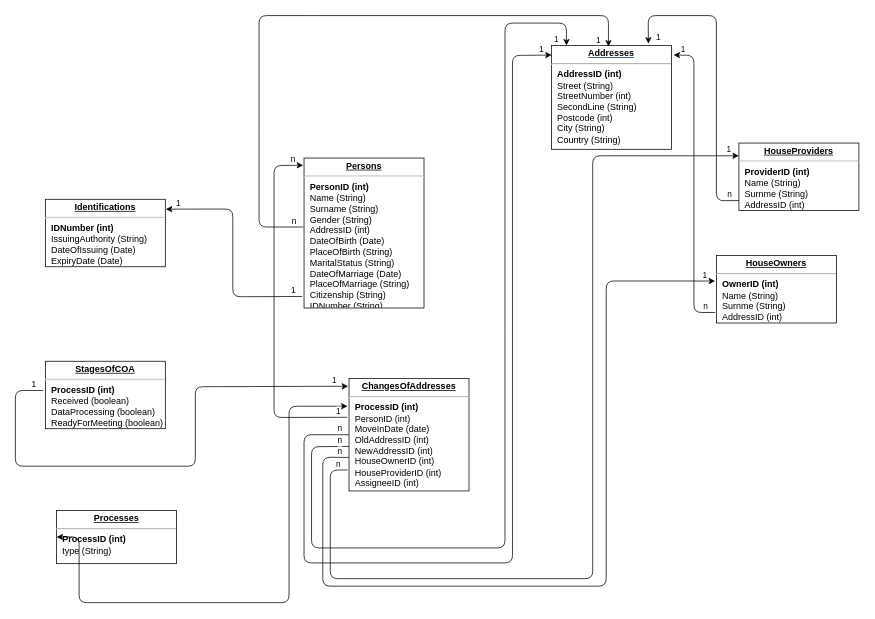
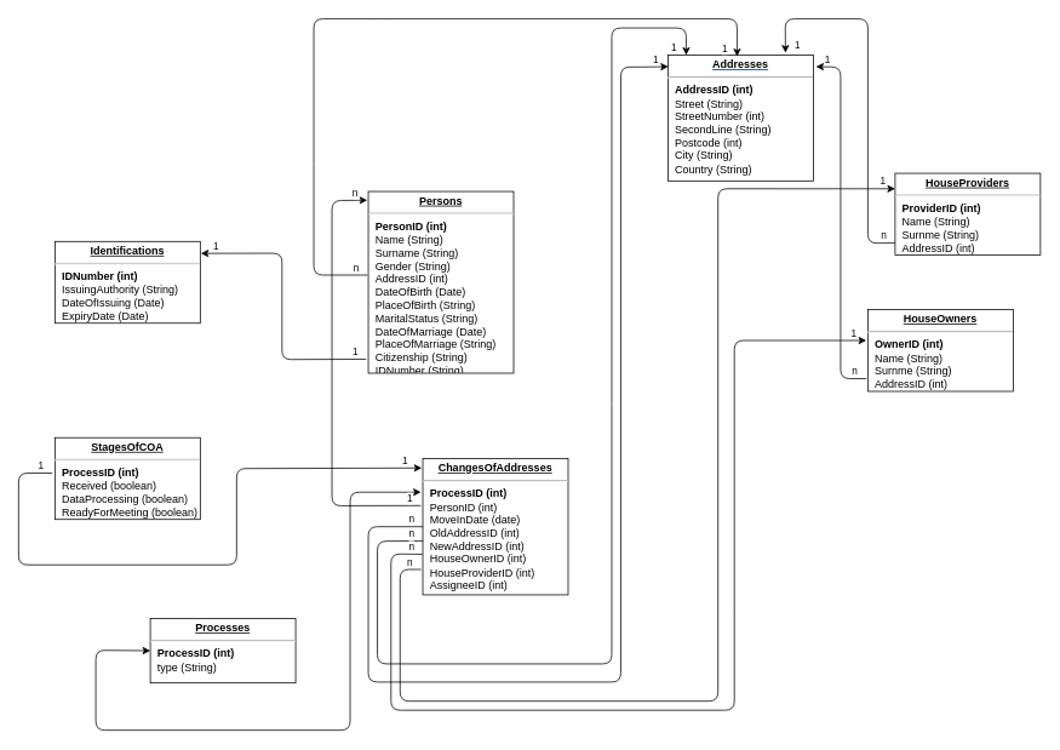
- <mxCell id="8" value="&lt;p style=&quot;margin: 4px 0px 0px ; text-align: center&quot;&gt;&lt;font color=&quot;#000000&quot;&gt;&lt;b&gt;&lt;u&gt;Processes&lt;/u&gt;&lt;/b&gt;&lt;/font&gt;&lt;/p&gt;&lt;hr&gt;&lt;p style=&quot;margin: 0px ; margin-left: 8px&quot;&gt;&lt;b&gt;&lt;font color=&quot;#000000&quot;&gt;ProcessID (int)&lt;/font&gt;&lt;/b&gt;&lt;/p&gt;&lt;p style=&quot;margin: 0px ; margin-left: 8px&quot;&gt;&lt;font color=&quot;#000000&quot;&gt;type (String)&lt;/font&gt;&lt;/p&gt;&lt;p style=&quot;margin: 0px ; margin-left: 8px&quot;&gt;&lt;font color=&quot;#000000&quot;&gt;&lt;br&gt;&lt;/font&gt;&lt;/p&gt;" style="verticalAlign=top;align=left;overflow=fill;fontSize=12;fontFamily=Helvetica;html=1;shadow=0;fontColor=#003366;fillColor=none;" parent="1" vertex="1"><mxGeometry x="75" y="680" width="160" height="71" as="geometry" /></mxCell>
+ <mxCell id="8" value="&lt;p style=&quot;margin: 4px 0px 0px ; text-align: center&quot;&gt;&lt;font color=&quot;#000000&quot;&gt;&lt;b&gt;&lt;u&gt;Processes&lt;/u&gt;&lt;/b&gt;&lt;/font&gt;&lt;/p&gt;&lt;hr&gt;&lt;p style=&quot;margin: 0px ; margin-left: 8px&quot;&gt;&lt;b&gt;&lt;font color=&quot;#000000&quot;&gt;ProcessID (int)&lt;/font&gt;&lt;/b&gt;&lt;/p&gt;&lt;p style=&quot;margin: 0px ; margin-left: 8px&quot;&gt;&lt;font color=&quot;#000000&quot;&gt;type (String)&lt;/font&gt;&lt;/p&gt;&lt;p style=&quot;margin: 0px ; margin-left: 8px&quot;&gt;&lt;font color=&quot;#000000&quot;&gt;&lt;br&gt;&lt;/font&gt;&lt;/p&gt;" style="verticalAlign=top;align=left;overflow=fill;fontSize=12;fontFamily=Helvetica;html=1;shadow=0;fontColor=#003366;fillColor=none;" parent="1" vertex="1"><mxGeometry x="165" y="680" width="160" height="71" as="geometry" /></mxCell>
